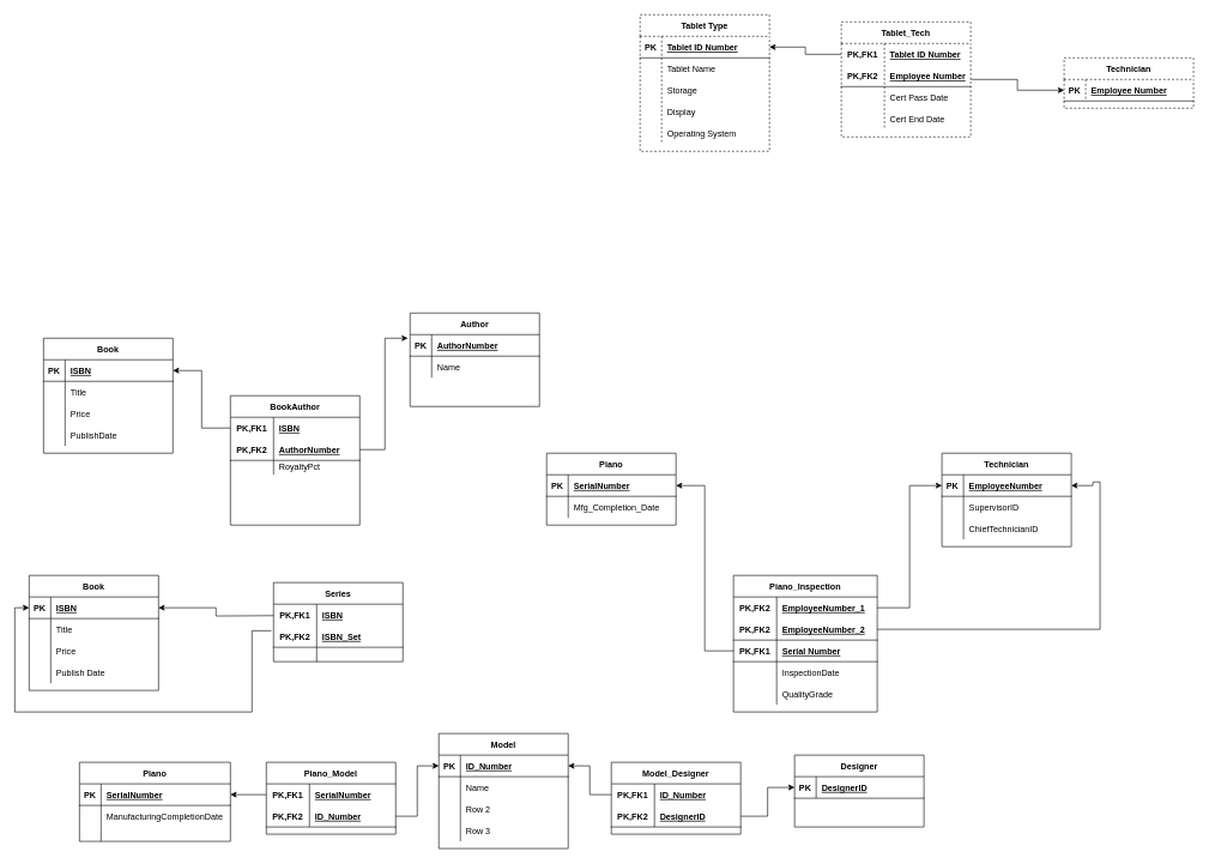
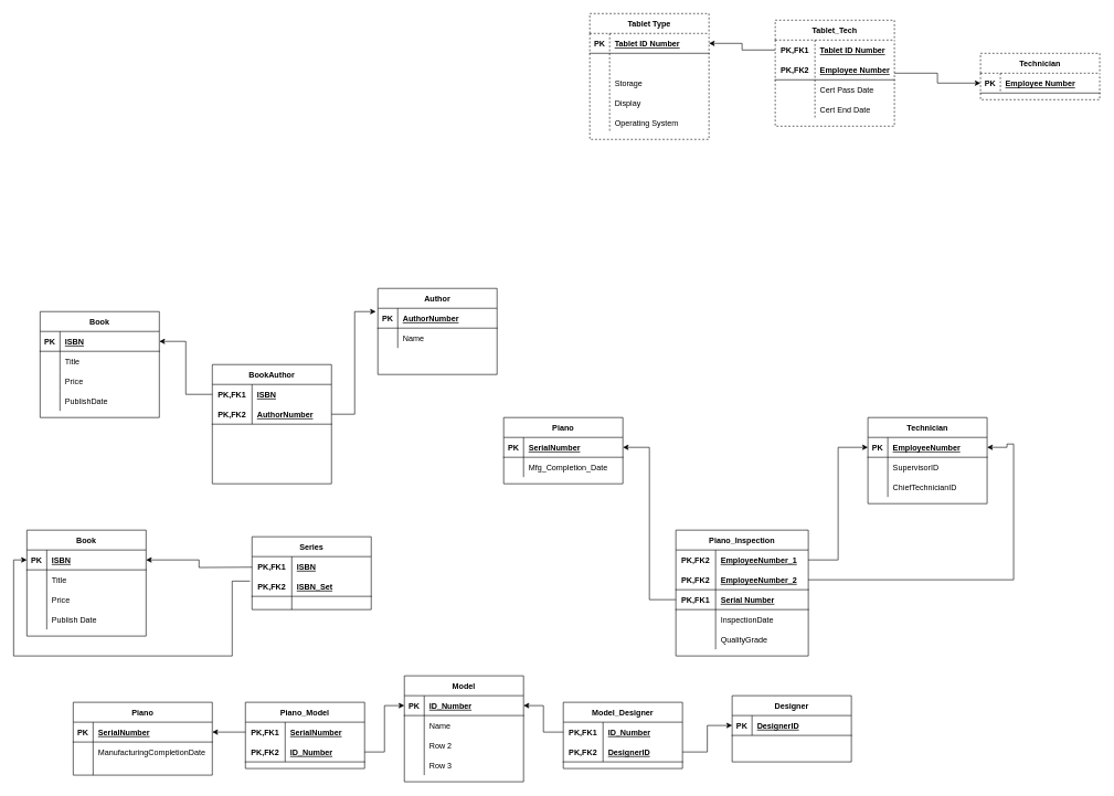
- <mxCell id="154" value="Tablet Name" style="shape=partialRectangle;connectable=0;fillColor=none;top=0;left=0;bottom=0;right=0;align=left;spacingLeft=6;overflow=hidden;" vertex="1" parent="152"><mxGeometry x="30" width="150" height="30" as="geometry" /></mxCell>
- <mxCell id="24" value="RoyaltyPct&#10;" style="shape=partialRectangle;connectable=0;fillColor=none;top=0;left=0;bottom=0;right=0;align=left;spacingLeft=6;overflow=hidden;" vertex="1" parent="22"><mxGeometry x="60" width="120" height="20" as="geometry" /></mxCell>
